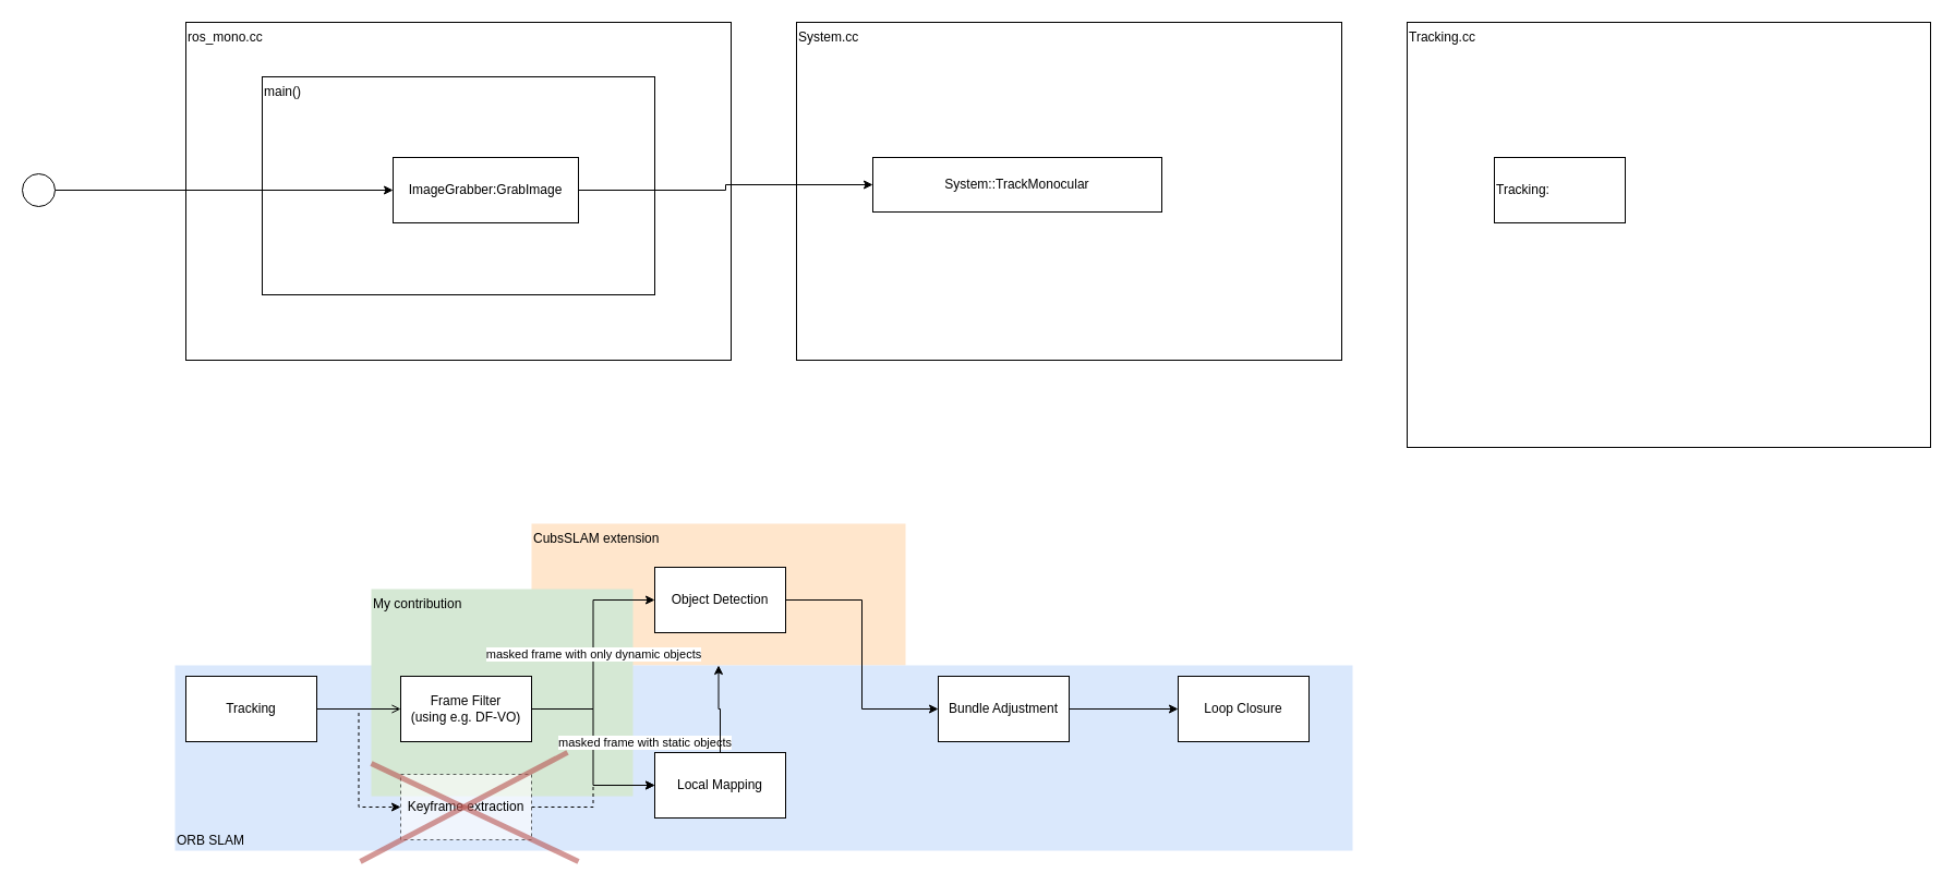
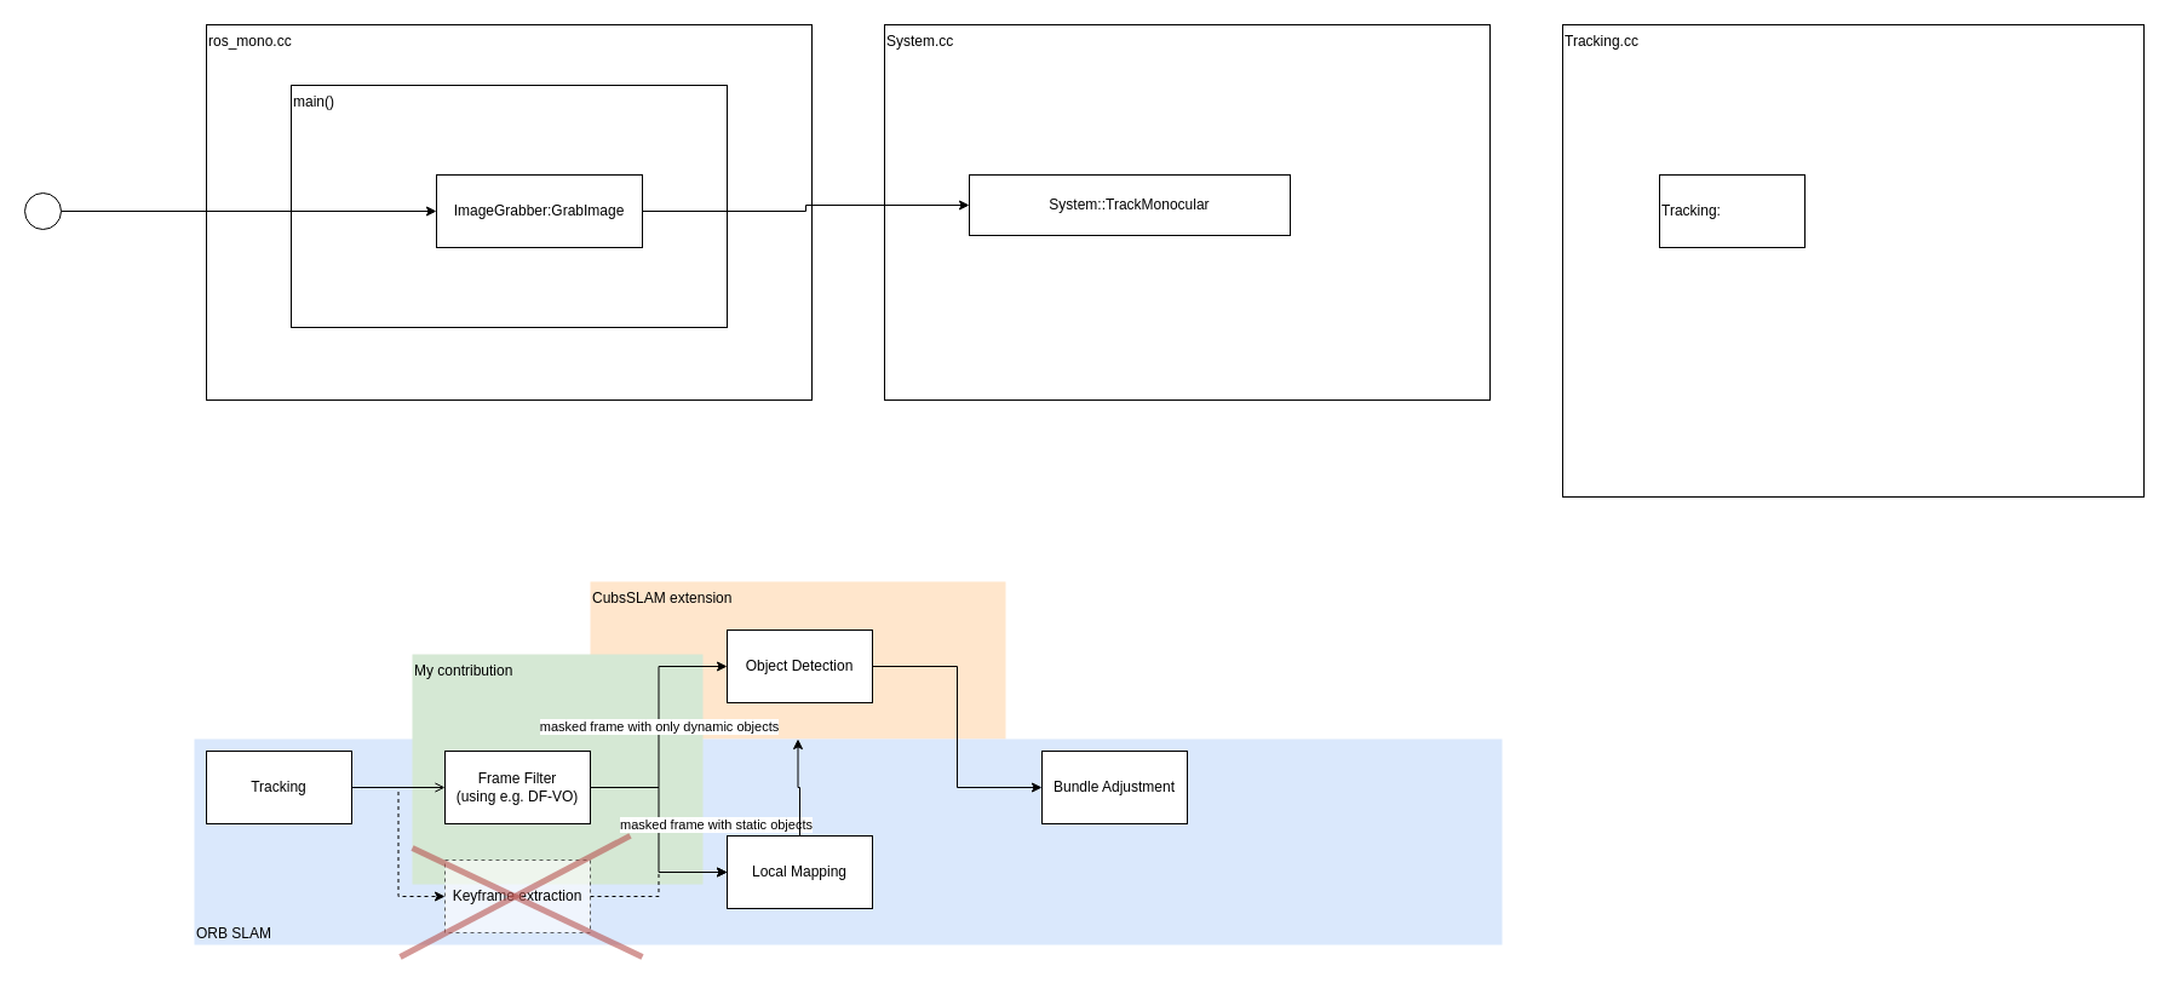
- <mxCell id="25" style="edgeStyle=orthogonalEdgeStyle;rounded=0;orthogonalLoop=1;jettySize=auto;html=1;entryX=0;entryY=0.5;entryDx=0;entryDy=0;" edge="1" parent="1" source="26" target="27"><mxGeometry relative="1" as="geometry" /></mxCell>
- <mxCell id="27" value="Loop Closure" style="rounded=0;whiteSpace=wrap;html=1;align=center;" vertex="1" parent="1"><mxGeometry x="1080" y="620" width="120" height="60" as="geometry" /></mxCell>
